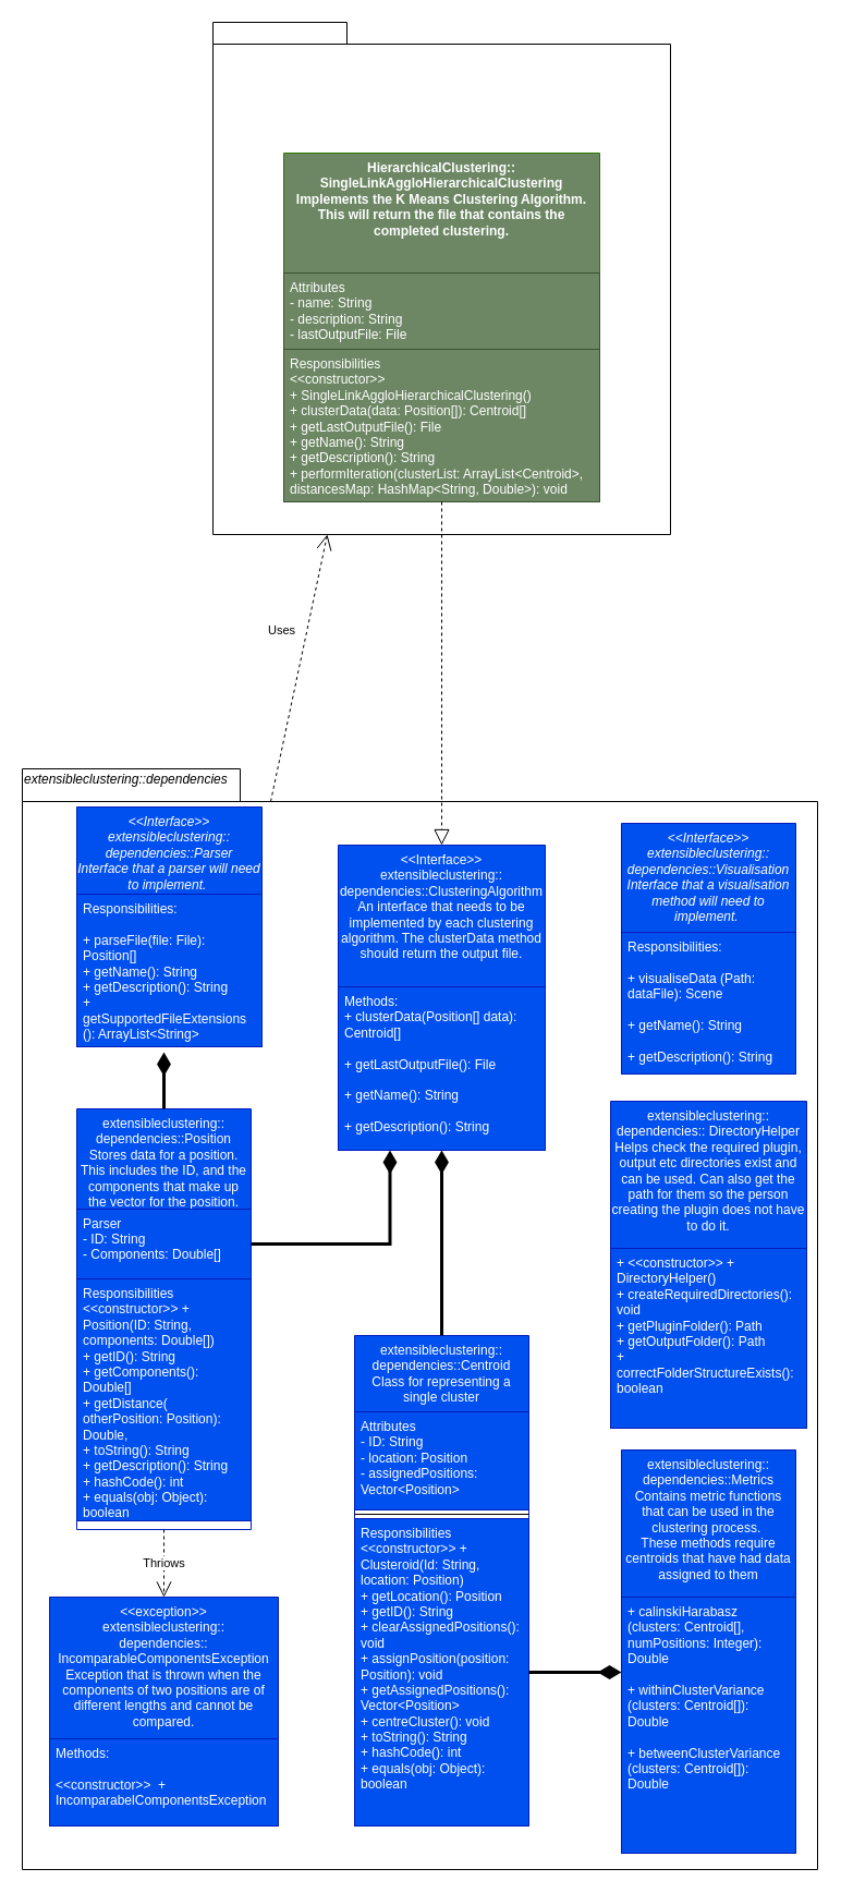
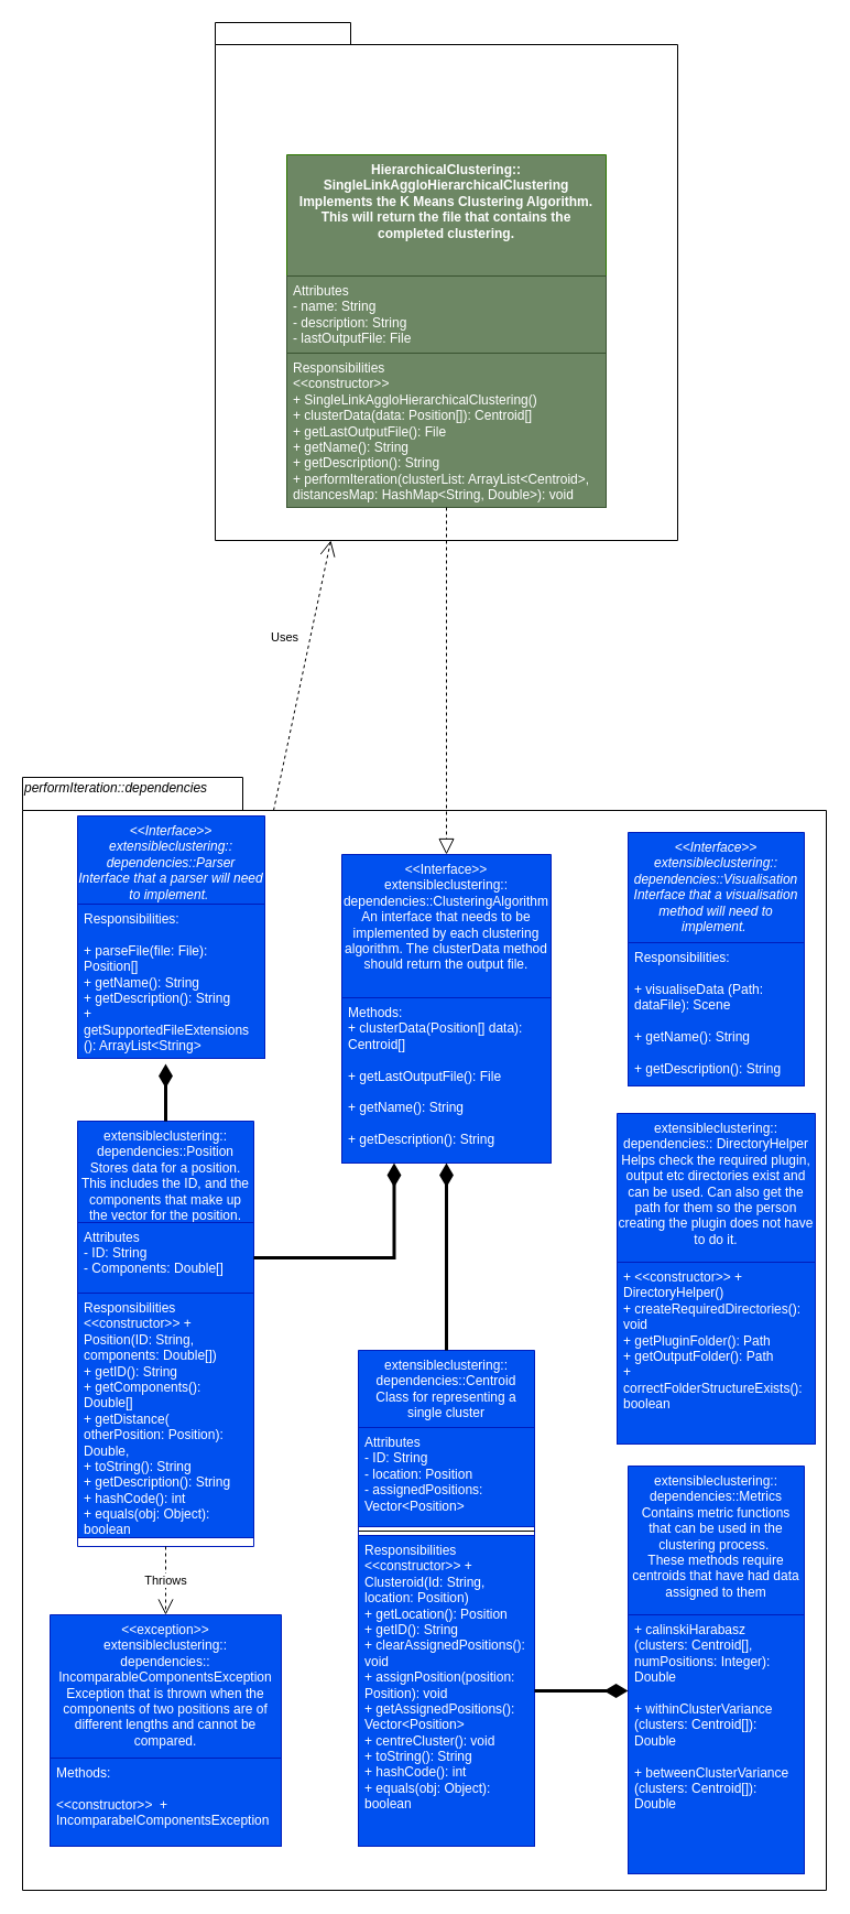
- <mxCell id="11" value="&lt;span style=&quot;font-style: italic ; text-align: center&quot;&gt;extensibleclustering::&lt;/span&gt;&lt;span style=&quot;font-style: italic ; text-align: center&quot;&gt;dependencies&lt;/span&gt;" style="text;html=1;strokeColor=none;fillColor=none;align=left;verticalAlign=middle;whiteSpace=wrap;rounded=0;" parent="1" vertex="1"><mxGeometry x="20" y="695" width="250" height="40" as="geometry" /></mxCell>
+ <mxCell id="11" value="&lt;span style=&quot;font-style: italic ; text-align: center&quot;&gt;performIteration::&lt;/span&gt;&lt;span style=&quot;font-style: italic ; text-align: center&quot;&gt;dependencies&lt;/span&gt;" style="text;html=1;strokeColor=none;fillColor=none;align=left;verticalAlign=middle;whiteSpace=wrap;rounded=0;" parent="1" vertex="1"><mxGeometry x="20" y="695" width="250" height="40" as="geometry" /></mxCell>
- <mxCell id="8" value="Parser&#10;- ID: String&#10;- Components: Double[]" style="text;align=left;verticalAlign=top;spacingLeft=4;spacingRight=4;overflow=hidden;rotatable=0;points=[[0,0.5],[1,0.5]];portConstraint=eastwest;rounded=0;shadow=0;html=0;fontStyle=0;fillColor=#0050ef;strokeColor=#001DBC;fontColor=#ffffff;" parent="7" vertex="1"><mxGeometry y="92" width="160" height="64" as="geometry" /></mxCell>
+ <mxCell id="8" value="Attributes&#10;- ID: String&#10;- Components: Double[]" style="text;align=left;verticalAlign=top;spacingLeft=4;spacingRight=4;overflow=hidden;rotatable=0;points=[[0,0.5],[1,0.5]];portConstraint=eastwest;rounded=0;shadow=0;html=0;fontStyle=0;fillColor=#0050ef;strokeColor=#001DBC;fontColor=#ffffff;" parent="7" vertex="1"><mxGeometry y="92" width="160" height="64" as="geometry" /></mxCell>
